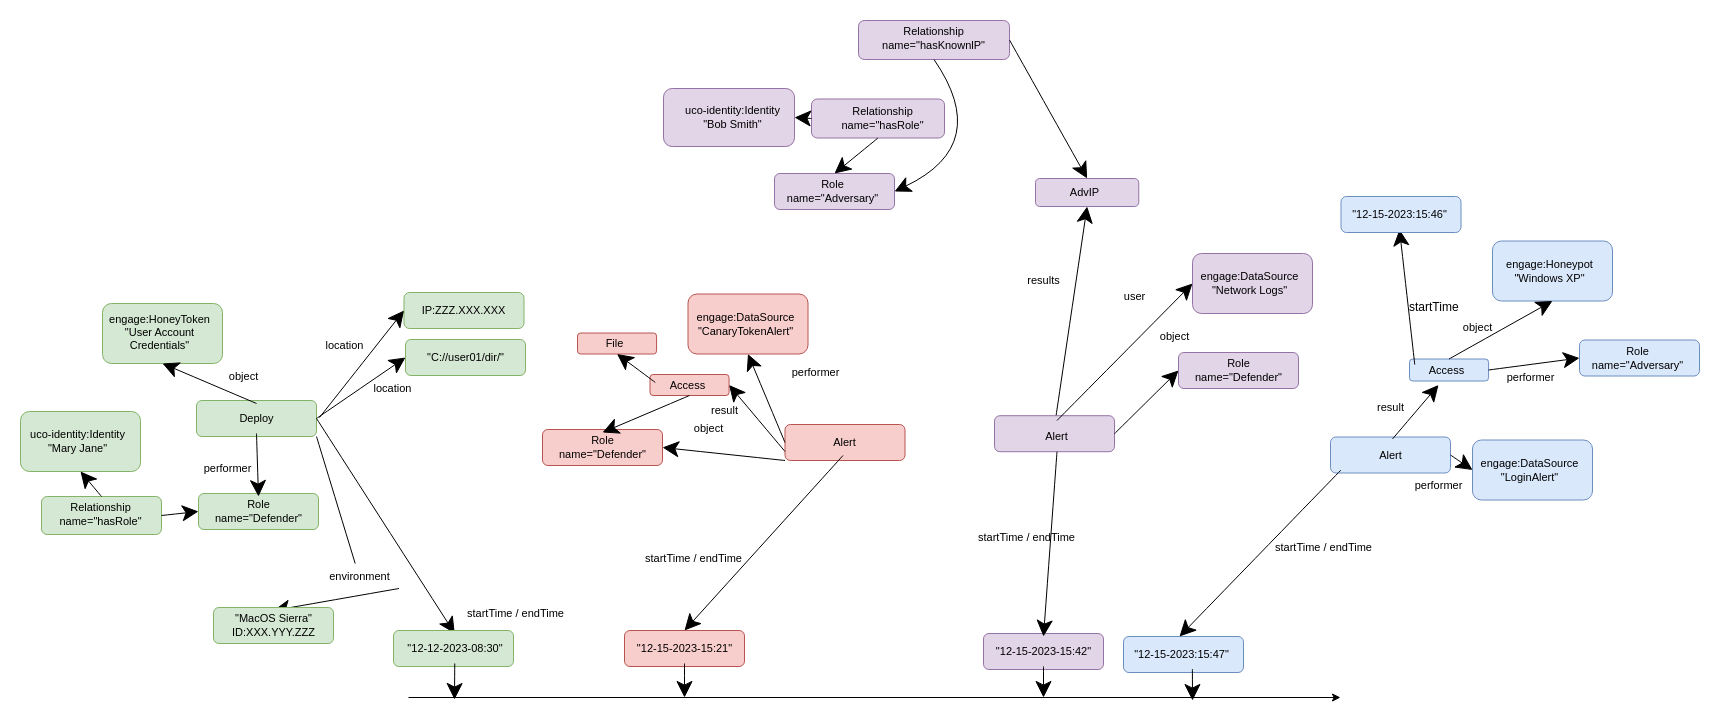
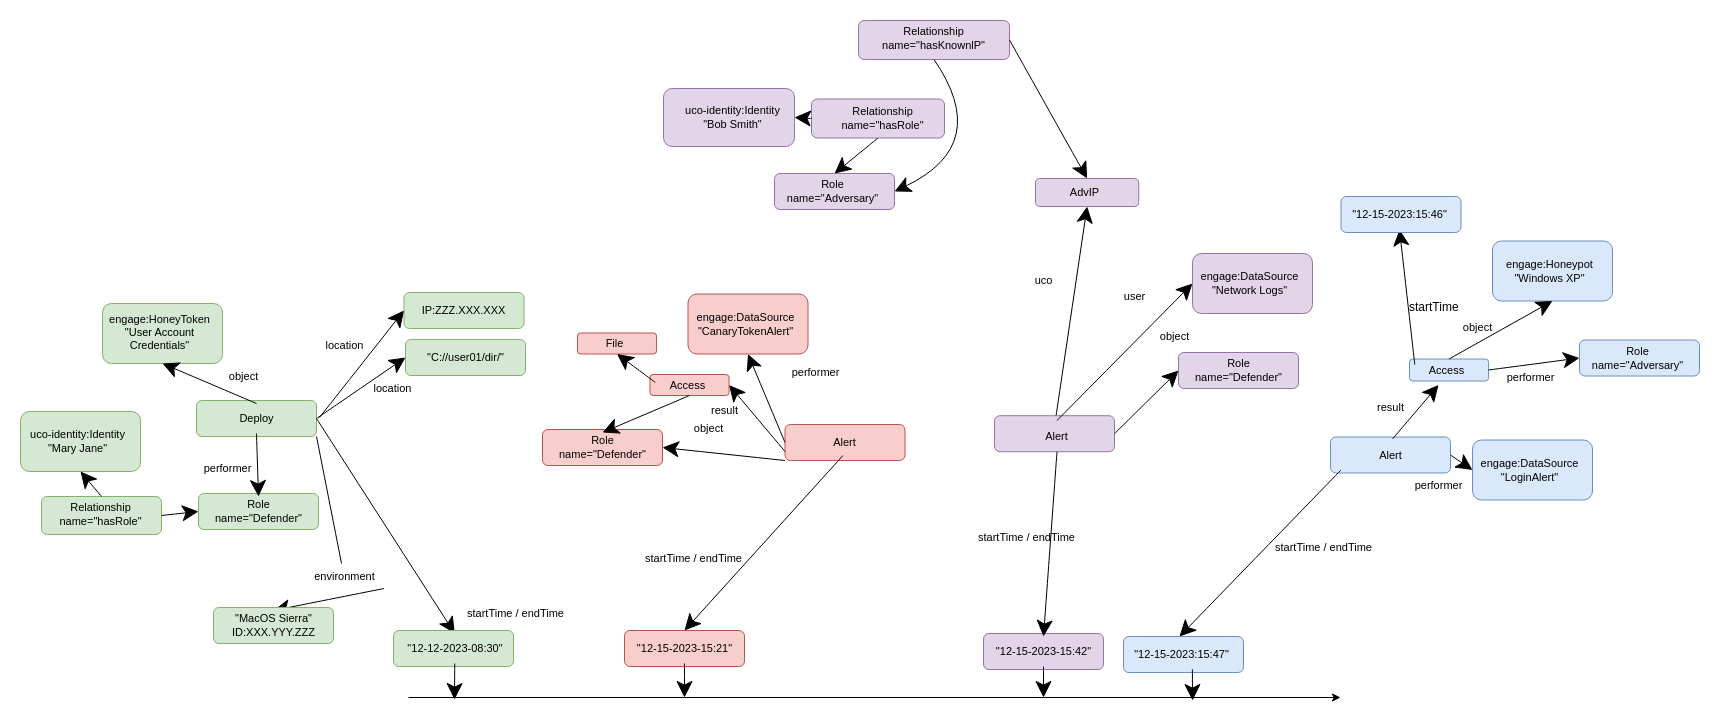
- <mxCell id="35" value="results" style="text;html=1;align=center;verticalAlign=middle;resizable=0;points=[];autosize=1;strokeColor=none;fillColor=none;fontSize=11;" parent="1" vertex="1"><mxGeometry x="1017" y="267" width="52" height="25" as="geometry" /></mxCell>
+ <mxCell id="35" value="uco" style="text;html=1;align=center;verticalAlign=middle;resizable=0;points=[];autosize=1;strokeColor=none;fillColor=none;fontSize=11;" parent="1" vertex="1"><mxGeometry x="1017" y="267" width="52" height="25" as="geometry" /></mxCell>
- <mxCell id="79" value="environment" style="text;html=1;align=center;verticalAlign=middle;resizable=0;points=[];autosize=1;strokeColor=none;fillColor=none;fontSize=11;" vertex="1" parent="1"><mxGeometry x="318.5" y="563" width="80" height="25" as="geometry" /></mxCell>
+ <mxCell id="79" value="environment" style="text;html=1;align=center;verticalAlign=middle;resizable=0;points=[];autosize=1;strokeColor=none;fillColor=none;fontSize=11;" vertex="1" parent="1"><mxGeometry x="303.5" y="563" width="80" height="25" as="geometry" /></mxCell>
